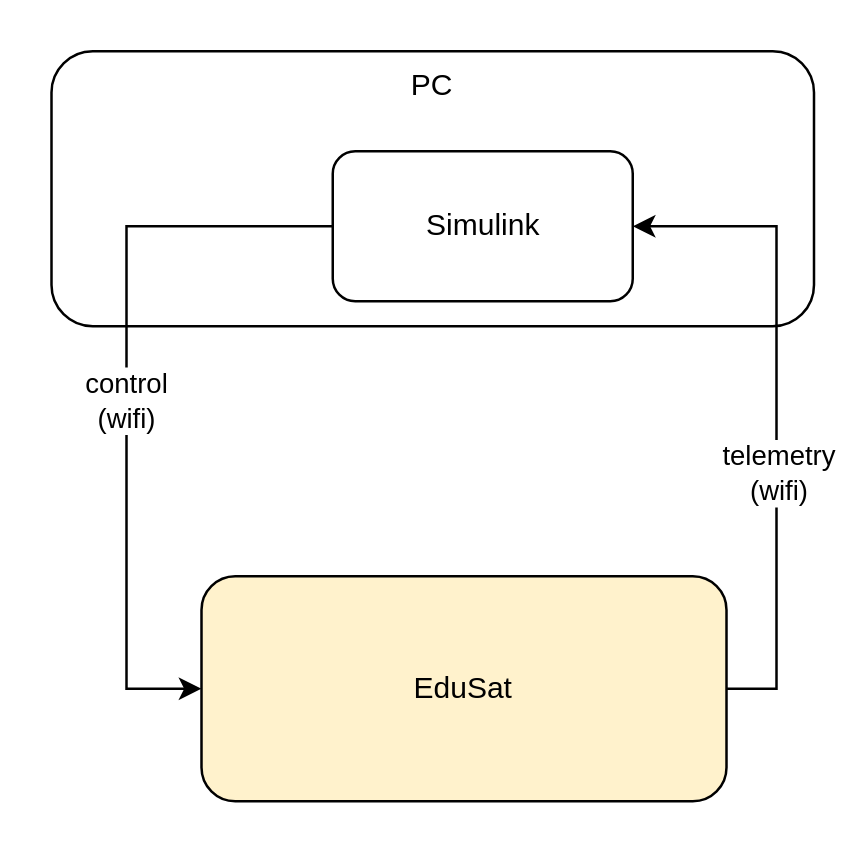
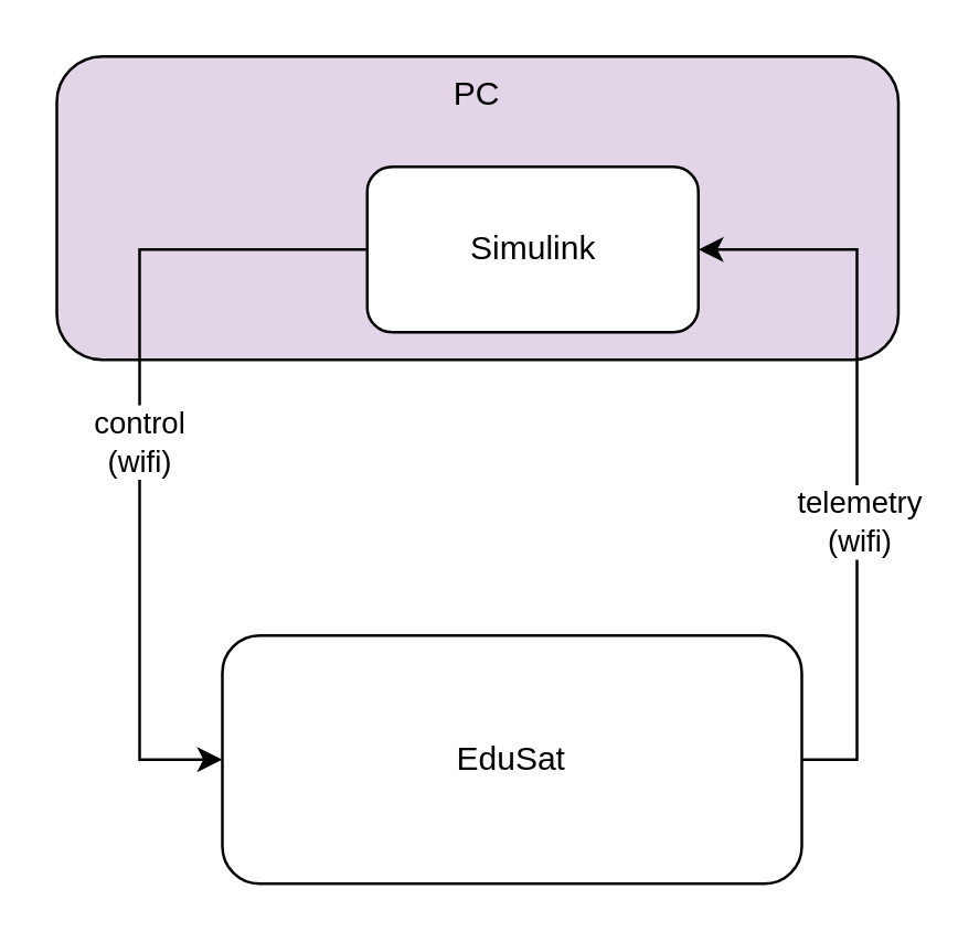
- <mxCell id="2" value="PC" style="rounded=1;whiteSpace=wrap;html=1;verticalAlign=top;align=center;" vertex="1" parent="1"><mxGeometry x="20" y="20" width="305" height="110" as="geometry" /></mxCell>
+ <mxCell id="2" value="PC" style="rounded=1;whiteSpace=wrap;html=1;verticalAlign=top;align=center;fillColor=#e1d5e7;" vertex="1" parent="1"><mxGeometry x="20" y="20" width="305" height="110" as="geometry" /></mxCell>
- <mxCell id="8" value="EduSat" style="rounded=1;whiteSpace=wrap;html=1;fillColor=#fff2cc;" vertex="1" parent="1"><mxGeometry x="80" y="230" width="210" height="90" as="geometry" /></mxCell>
+ <mxCell id="8" value="EduSat" style="rounded=1;whiteSpace=wrap;html=1;" vertex="1" parent="1"><mxGeometry x="80" y="230" width="210" height="90" as="geometry" /></mxCell>
